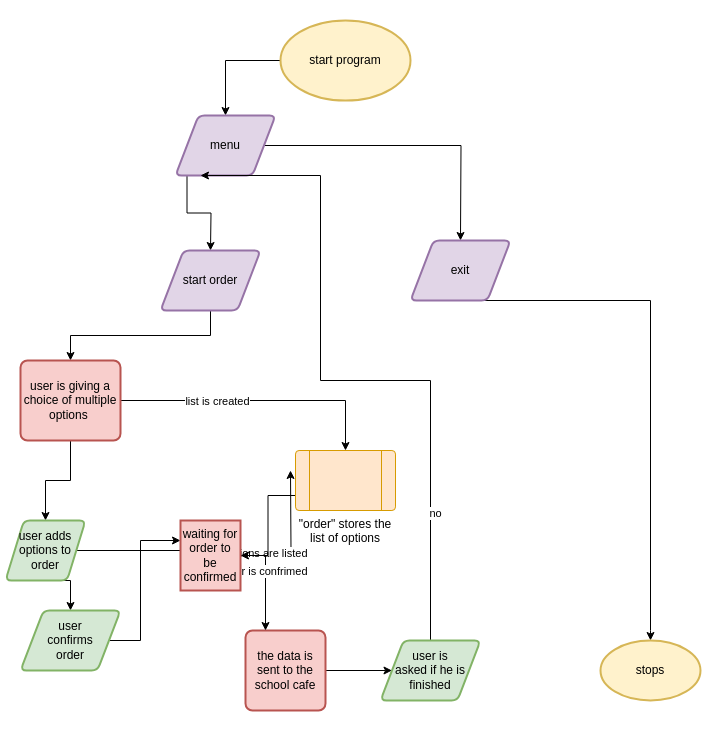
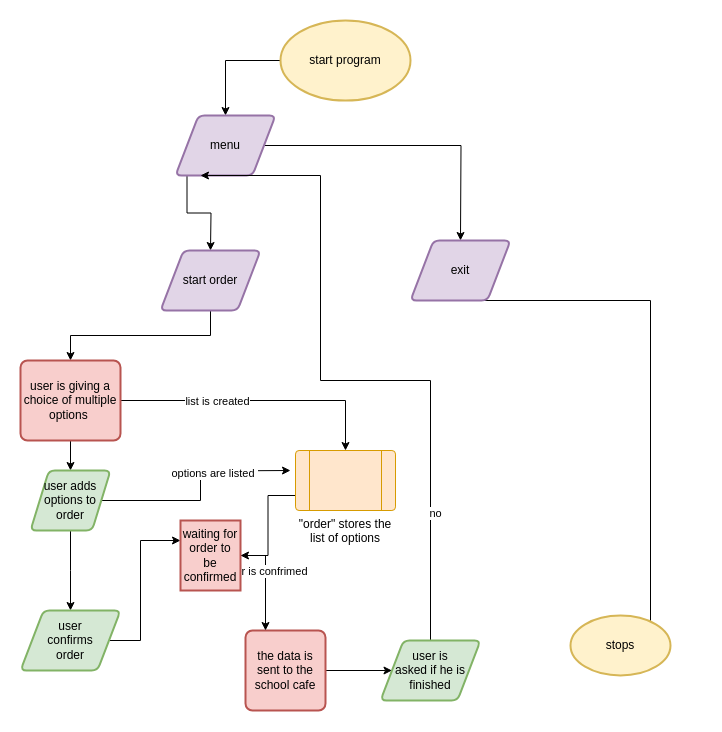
- <mxCell id="19" value="user adds options to order" style="shape=parallelogram;html=1;strokeWidth=2;perimeter=parallelogramPerimeter;whiteSpace=wrap;rounded=1;arcSize=12;size=0.23;fillColor=#d5e8d4;strokeColor=#82b366;" vertex="1" parent="1"><mxGeometry x="5" y="520" width="80" height="60" as="geometry" /></mxCell>
+ <mxCell id="19" value="user adds options to order" style="shape=parallelogram;html=1;strokeWidth=2;perimeter=parallelogramPerimeter;whiteSpace=wrap;rounded=1;arcSize=12;size=0.23;fillColor=#d5e8d4;strokeColor=#82b366;" vertex="1" parent="1"><mxGeometry x="30" y="470" width="80" height="60" as="geometry" /></mxCell>
- <mxCell id="11" value="stops" style="strokeWidth=2;html=1;shape=mxgraph.flowchart.start_1;whiteSpace=wrap;fillColor=#fff2cc;strokeColor=#d6b656;" vertex="1" parent="1"><mxGeometry x="600" y="640" width="100" height="60" as="geometry" /></mxCell>
+ <mxCell id="11" value="stops" style="strokeWidth=2;html=1;shape=mxgraph.flowchart.start_1;whiteSpace=wrap;fillColor=#fff2cc;strokeColor=#d6b656;" vertex="1" parent="1"><mxGeometry x="570" y="615" width="100" height="60" as="geometry" /></mxCell>
